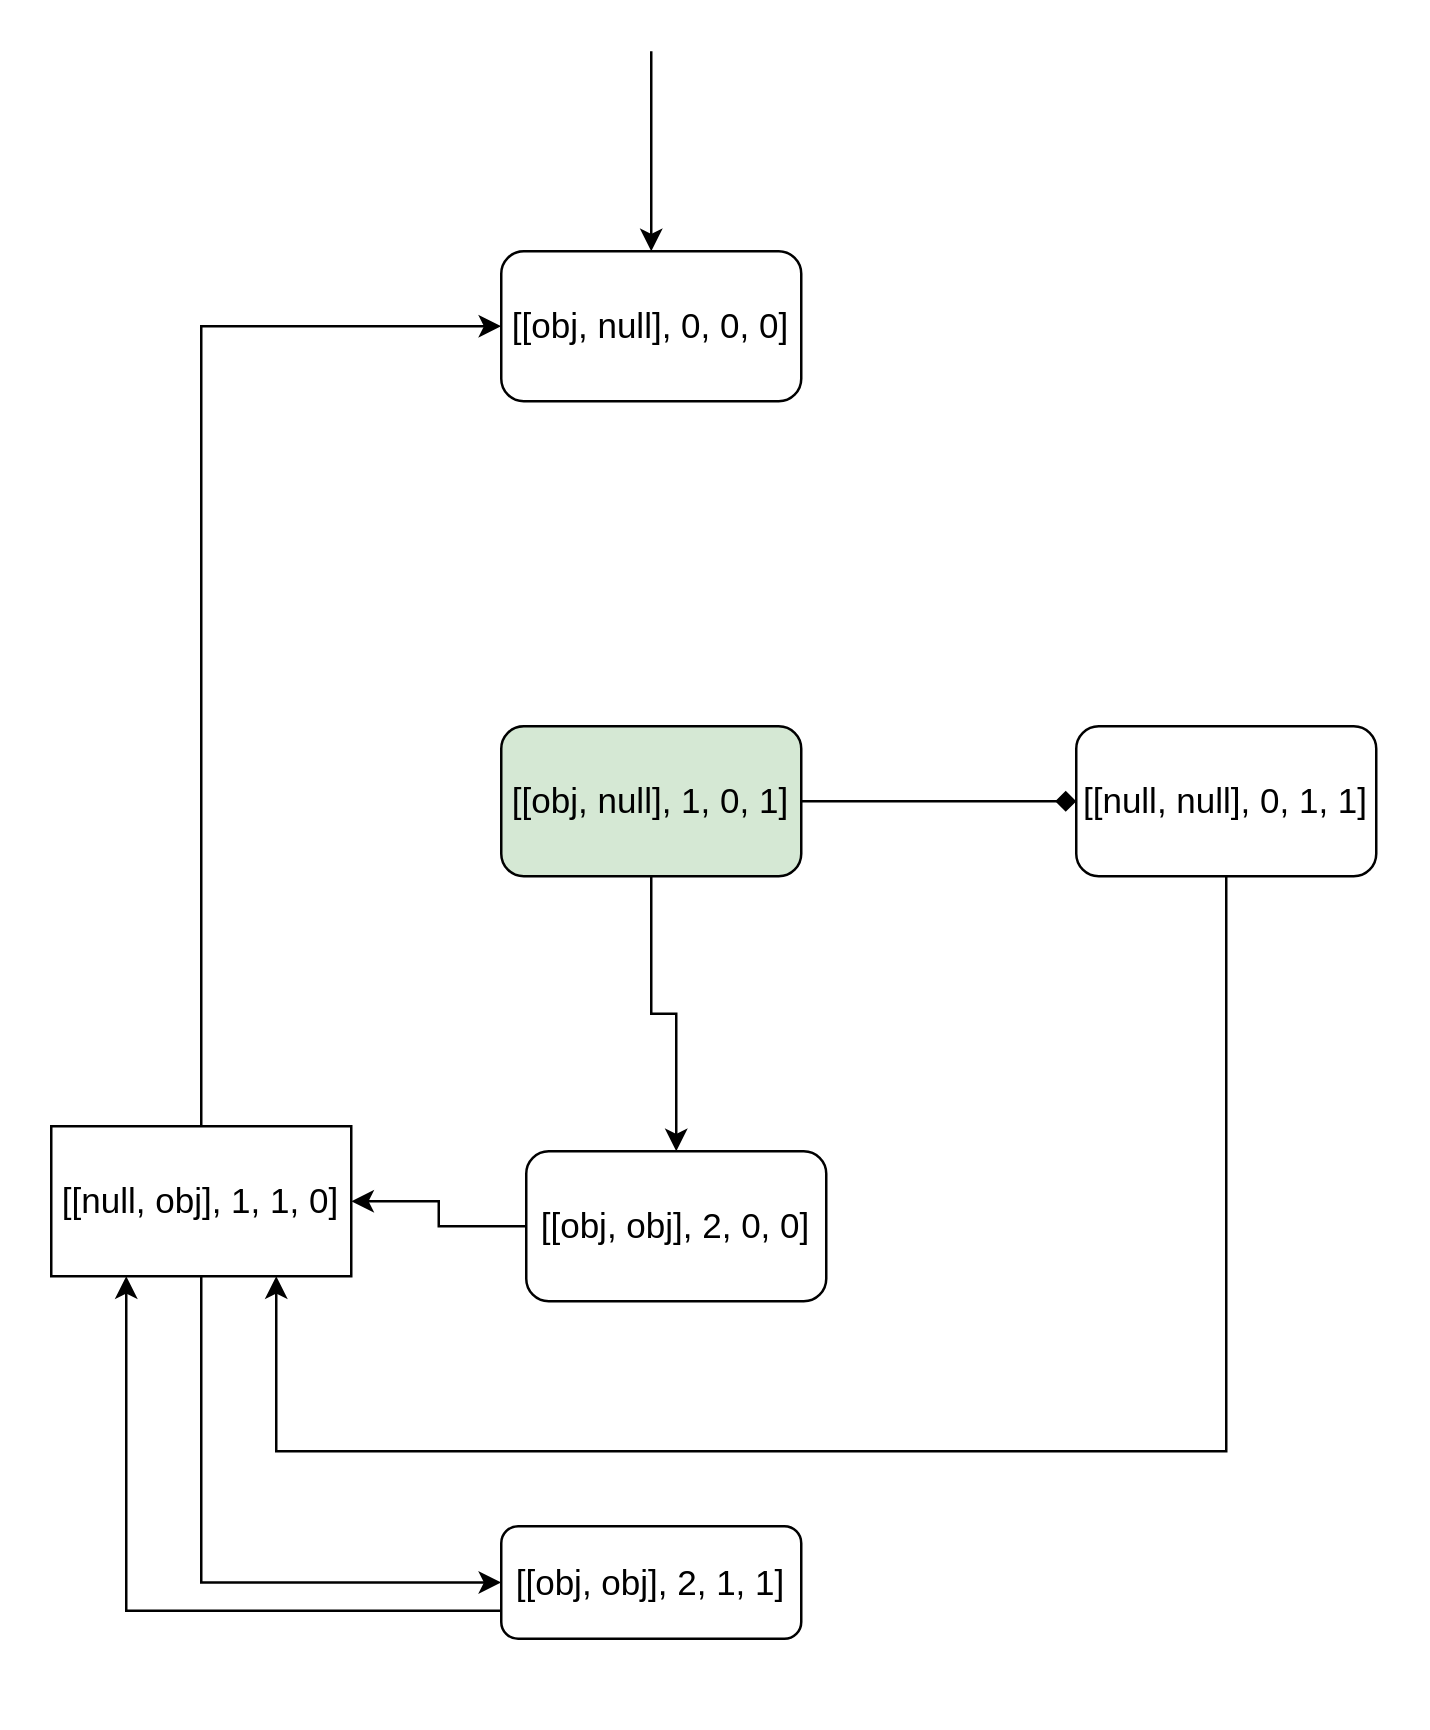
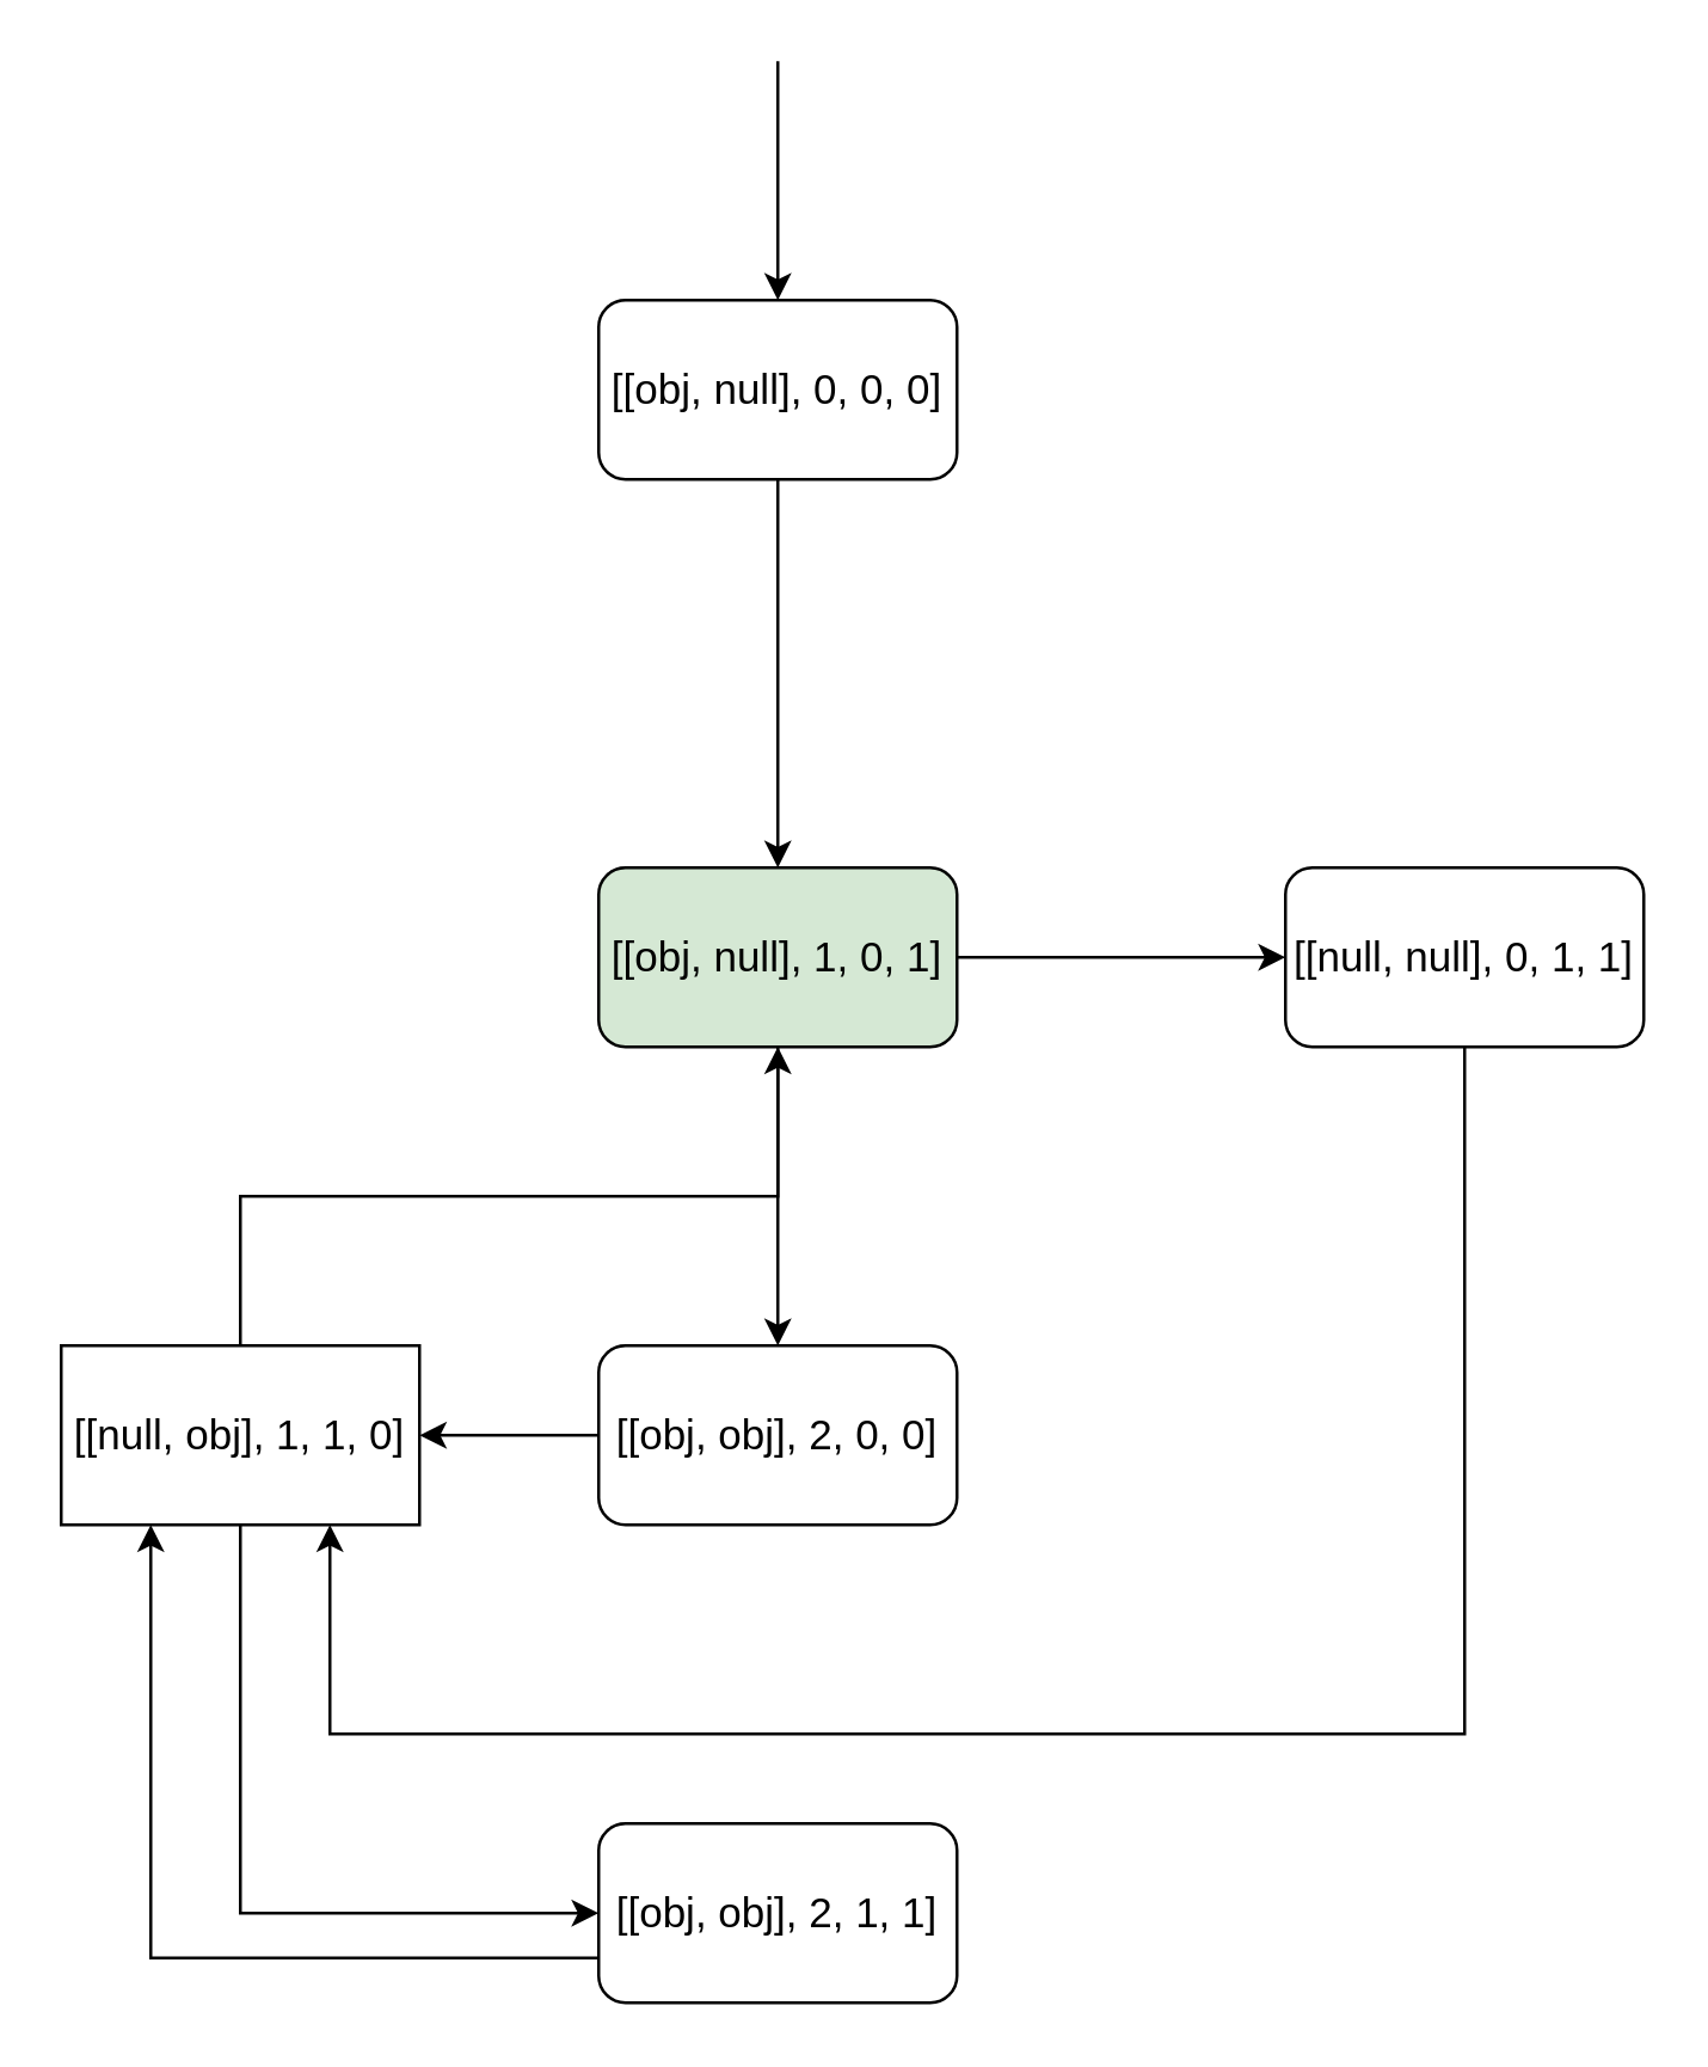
- <mxCell id="11" style="edgeStyle=orthogonalEdgeStyle;rounded=0;orthogonalLoop=1;jettySize=auto;html=1;exitX=0.5;exitY=0;exitDx=0;exitDy=0;entryX=0;entryY=0.5;entryDx=0;entryDy=0;fontSize=14;fontStyle=0" edge="1" parent="1" source="13" target="3"><mxGeometry relative="1" as="geometry" /></mxCell>
+ <mxCell id="11" style="edgeStyle=orthogonalEdgeStyle;rounded=0;orthogonalLoop=1;jettySize=auto;html=1;exitX=0.5;exitY=0;exitDx=0;exitDy=0;fontSize=14;fontStyle=0;" edge="1" parent="1" source="13" target="6"><mxGeometry relative="1" as="geometry" /></mxCell>
+ <mxCell id="2" style="edgeStyle=orthogonalEdgeStyle;rounded=0;orthogonalLoop=1;jettySize=auto;html=1;exitX=0.5;exitY=1;exitDx=0;exitDy=0;entryX=0.5;entryY=0;entryDx=0;entryDy=0;fontSize=14;fontStyle=0" edge="1" parent="1" source="3" target="6"><mxGeometry relative="1" as="geometry" /></mxCell>
- <mxCell id="5" style="edgeStyle=orthogonalEdgeStyle;rounded=0;orthogonalLoop=1;jettySize=auto;html=1;exitX=1;exitY=0.5;exitDx=0;exitDy=0;entryX=0;entryY=0.5;entryDx=0;entryDy=0;fontSize=14;fontStyle=0;endArrow=diamond;" edge="1" parent="1" source="6" target="10"><mxGeometry relative="1" as="geometry" /></mxCell>
+ <mxCell id="5" style="edgeStyle=orthogonalEdgeStyle;rounded=0;orthogonalLoop=1;jettySize=auto;html=1;exitX=1;exitY=0.5;exitDx=0;exitDy=0;entryX=0;entryY=0.5;entryDx=0;entryDy=0;fontSize=14;fontStyle=0" edge="1" parent="1" source="6" target="10"><mxGeometry relative="1" as="geometry" /></mxCell>
- <mxCell id="8" value="[[obj, obj], 2, 0, 0]" style="rounded=1;whiteSpace=wrap;html=1;fontSize=14;fontStyle=0" vertex="1" parent="1"><mxGeometry x="210" y="460" width="120" height="60" as="geometry" /></mxCell>
+ <mxCell id="8" value="[[obj, obj], 2, 0, 0]" style="rounded=1;whiteSpace=wrap;html=1;fontSize=14;fontStyle=0" vertex="1" parent="1"><mxGeometry x="200" y="450" width="120" height="60" as="geometry" /></mxCell>
- <mxCell id="15" value="[[obj, obj], 2, 1, 1]" style="rounded=1;whiteSpace=wrap;html=1;fontSize=14;fontStyle=0" vertex="1" parent="1"><mxGeometry x="200" y="610" width="120" height="45" as="geometry" /></mxCell>
+ <mxCell id="15" value="[[obj, obj], 2, 1, 1]" style="rounded=1;whiteSpace=wrap;html=1;fontSize=14;fontStyle=0" vertex="1" parent="1"><mxGeometry x="200" y="610" width="120" height="60" as="geometry" /></mxCell>
